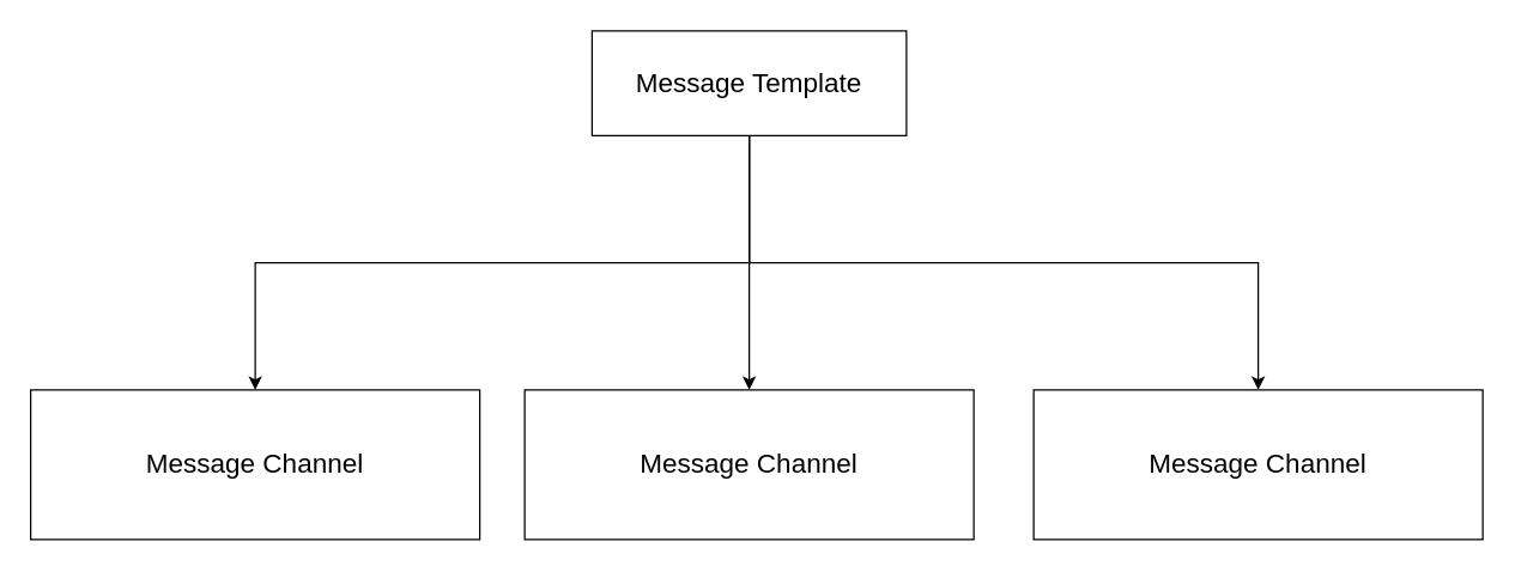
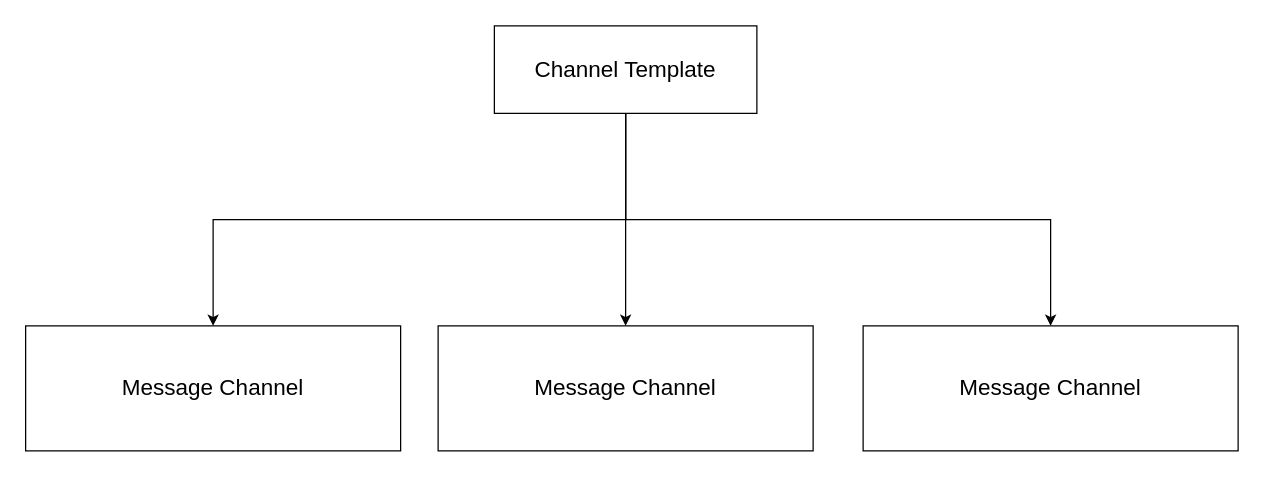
- <mxCell id="6" value="Message Template" style="rounded=0;whiteSpace=wrap;html=1;fontSize=18;" vertex="1" parent="1"><mxGeometry x="395" y="20" width="210" height="70" as="geometry" /></mxCell>
+ <mxCell id="6" value="Channel Template" style="rounded=0;whiteSpace=wrap;html=1;fontSize=18;" vertex="1" parent="1"><mxGeometry x="395" y="20" width="210" height="70" as="geometry" /></mxCell>
